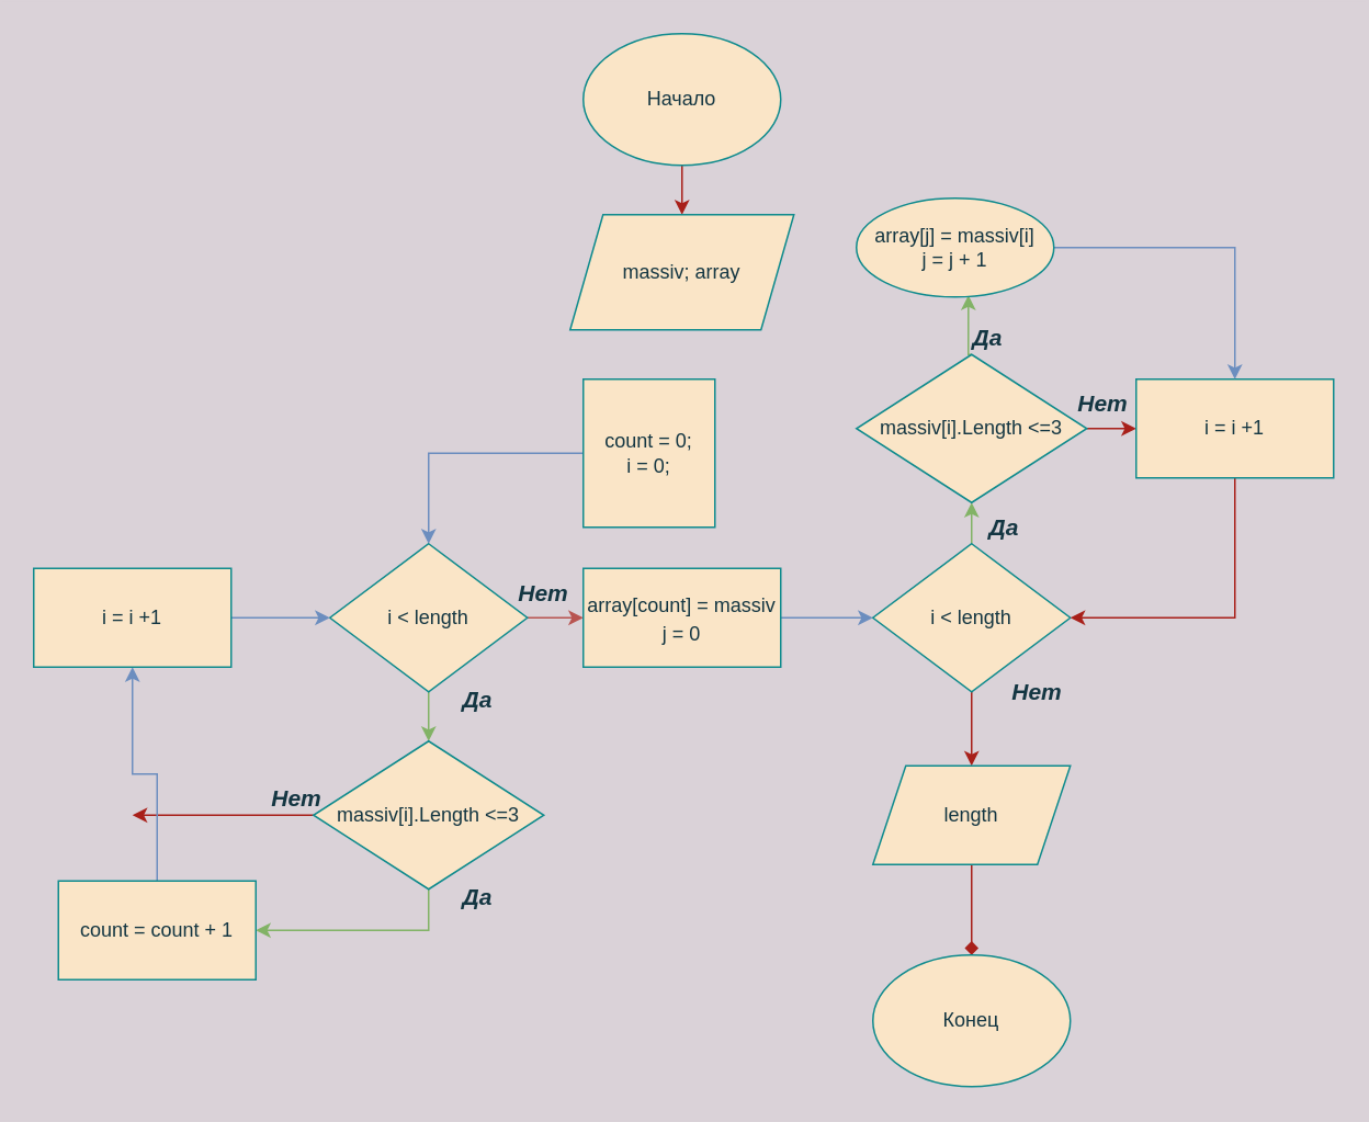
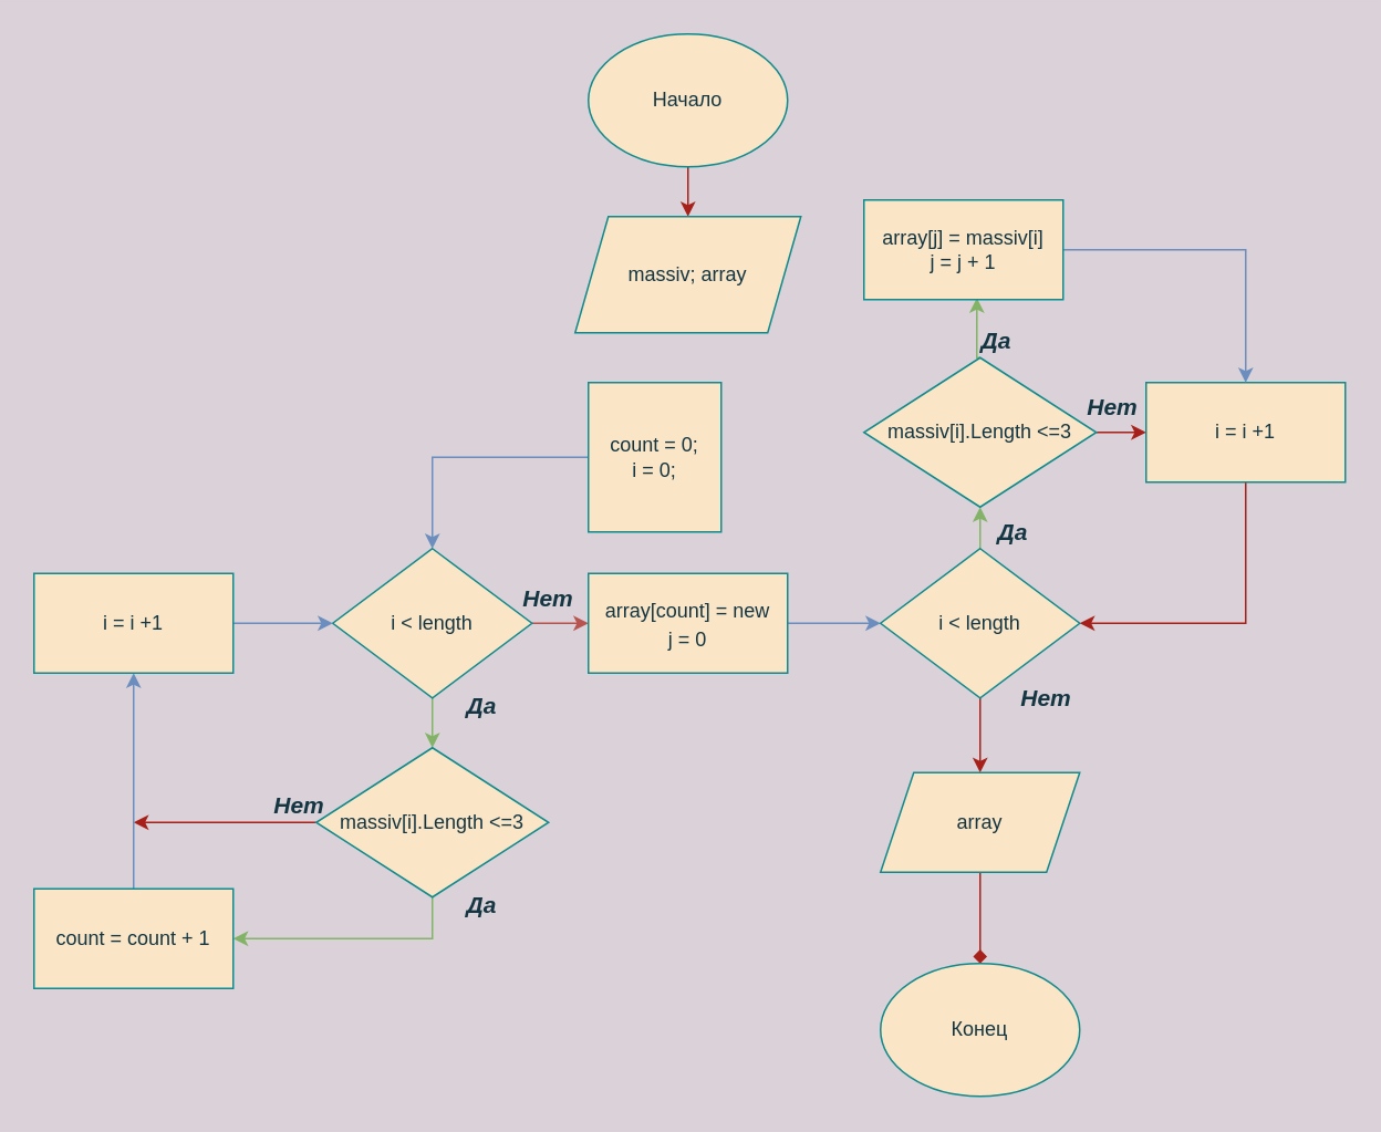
- <mxCell id="31" value="array[j] = massiv[i]&lt;br&gt;j = j + 1" style="ellipse;whiteSpace=wrap;html=1;strokeColor=#0F8B8D;fontSize=12;fontColor=#143642;fillColor=#FAE5C7;" vertex="1" parent="1"><mxGeometry x="520" y="120" width="120" height="60" as="geometry" /></mxCell>
+ <mxCell id="31" value="array[j] = massiv[i]&lt;br&gt;j = j + 1" style="rounded=0;whiteSpace=wrap;html=1;strokeColor=#0F8B8D;fontSize=12;fontColor=#143642;fillColor=#FAE5C7;" vertex="1" parent="1"><mxGeometry x="520" y="120" width="120" height="60" as="geometry" /></mxCell>
- <mxCell id="21" value="&lt;font style=&quot;font-size: 12px;&quot;&gt;array[count] = massiv&lt;br&gt;j = 0&lt;br&gt;&lt;/font&gt;" style="rounded=0;whiteSpace=wrap;html=1;strokeColor=#0F8B8D;fontSize=14;fontColor=#143642;fillColor=#FAE5C7;" vertex="1" parent="1"><mxGeometry x="354" y="345" width="120" height="60" as="geometry" /></mxCell>
+ <mxCell id="21" value="&lt;font style=&quot;font-size: 12px;&quot;&gt;array[count] = new&lt;br&gt;j = 0&lt;br&gt;&lt;/font&gt;" style="rounded=0;whiteSpace=wrap;html=1;strokeColor=#0F8B8D;fontSize=14;fontColor=#143642;fillColor=#FAE5C7;" vertex="1" parent="1"><mxGeometry x="354" y="345" width="120" height="60" as="geometry" /></mxCell>
- <mxCell id="38" value="length" style="shape=parallelogram;perimeter=parallelogramPerimeter;whiteSpace=wrap;html=1;fixedSize=1;strokeColor=#0F8B8D;fontSize=12;fontColor=#143642;fillColor=#FAE5C7;" vertex="1" parent="1"><mxGeometry x="530" y="465" width="120" height="60" as="geometry" /></mxCell>
+ <mxCell id="38" value="array" style="shape=parallelogram;perimeter=parallelogramPerimeter;whiteSpace=wrap;html=1;fixedSize=1;strokeColor=#0F8B8D;fontSize=12;fontColor=#143642;fillColor=#FAE5C7;" vertex="1" parent="1"><mxGeometry x="530" y="465" width="120" height="60" as="geometry" /></mxCell>
- <mxCell id="14" value="count = count + 1" style="rounded=0;whiteSpace=wrap;html=1;strokeColor=#0F8B8D;fontColor=#143642;fillColor=#FAE5C7;" vertex="1" parent="1"><mxGeometry x="35" y="535" width="120" height="60" as="geometry" /></mxCell>
+ <mxCell id="14" value="count = count + 1" style="rounded=0;whiteSpace=wrap;html=1;strokeColor=#0F8B8D;fontColor=#143642;fillColor=#FAE5C7;" vertex="1" parent="1"><mxGeometry x="20" y="535" width="120" height="60" as="geometry" /></mxCell>
